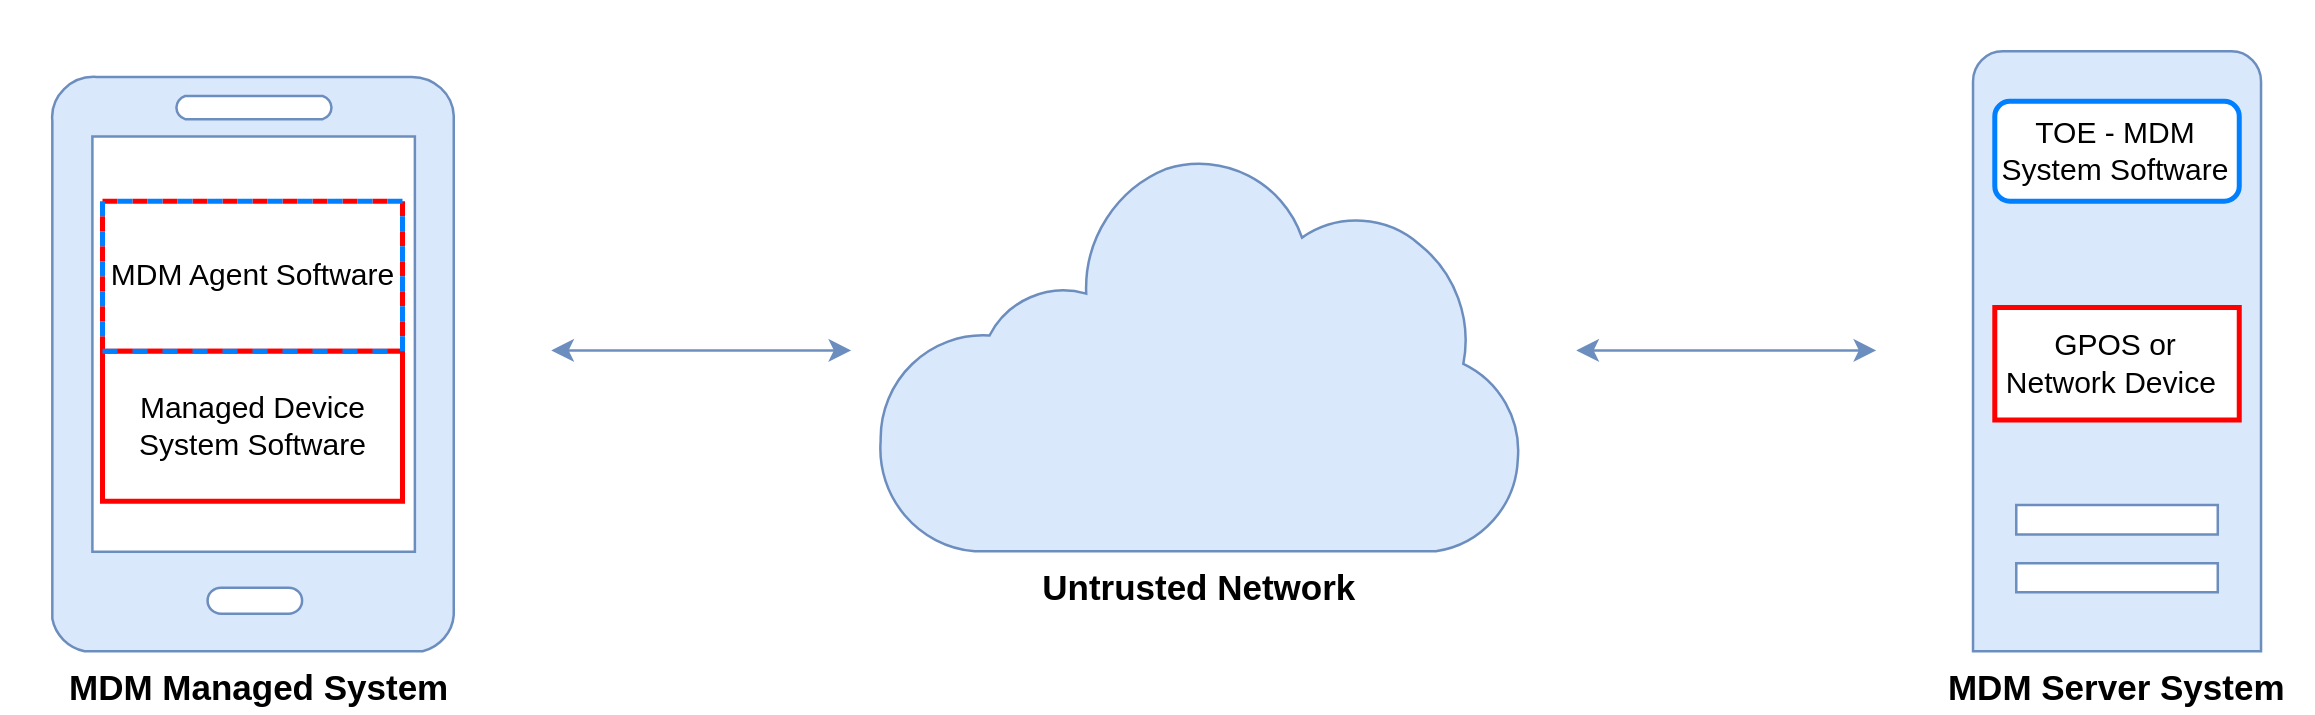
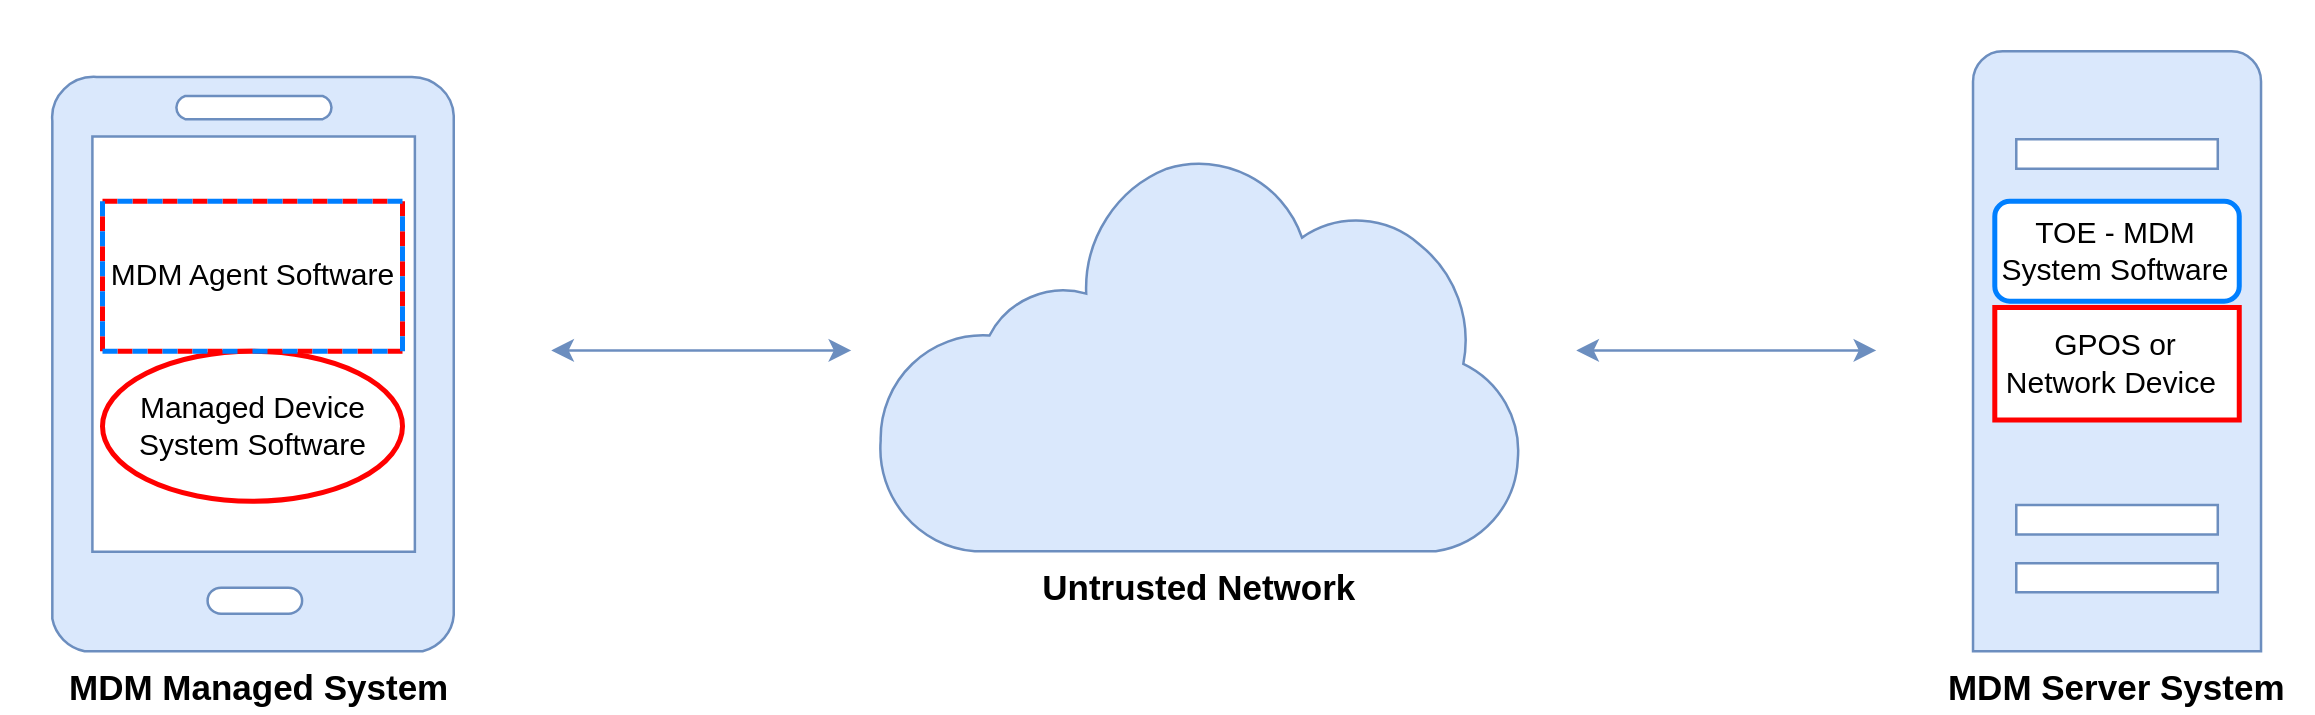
- <mxCell id="11" value="TOE - MDM System Software" style="rounded=1;whiteSpace=wrap;html=1;strokeWidth=2;strokeColor=#007FFF;" parent="1" vertex="1"><mxGeometry x="797.42" y="40" width="97.78" height="40" as="geometry" /></mxCell>
+ <mxCell id="11" value="TOE - MDM System Software" style="rounded=1;whiteSpace=wrap;html=1;strokeWidth=2;strokeColor=#007FFF;" parent="1" vertex="1"><mxGeometry x="797.42" y="80" width="97.78" height="40" as="geometry" /></mxCell>
- <mxCell id="7" value="Managed Device System Software" style="rounded=0;whiteSpace=wrap;html=1;strokeWidth=2;strokeColor=#FF0000;" parent="1" vertex="1"><mxGeometry x="40.5" y="140" width="120" height="60" as="geometry" /></mxCell>
+ <mxCell id="7" value="Managed Device System Software" style="ellipse;whiteSpace=wrap;html=1;strokeWidth=2;strokeColor=#FF0000;" parent="1" vertex="1"><mxGeometry x="40.5" y="140" width="120" height="60" as="geometry" /></mxCell>
